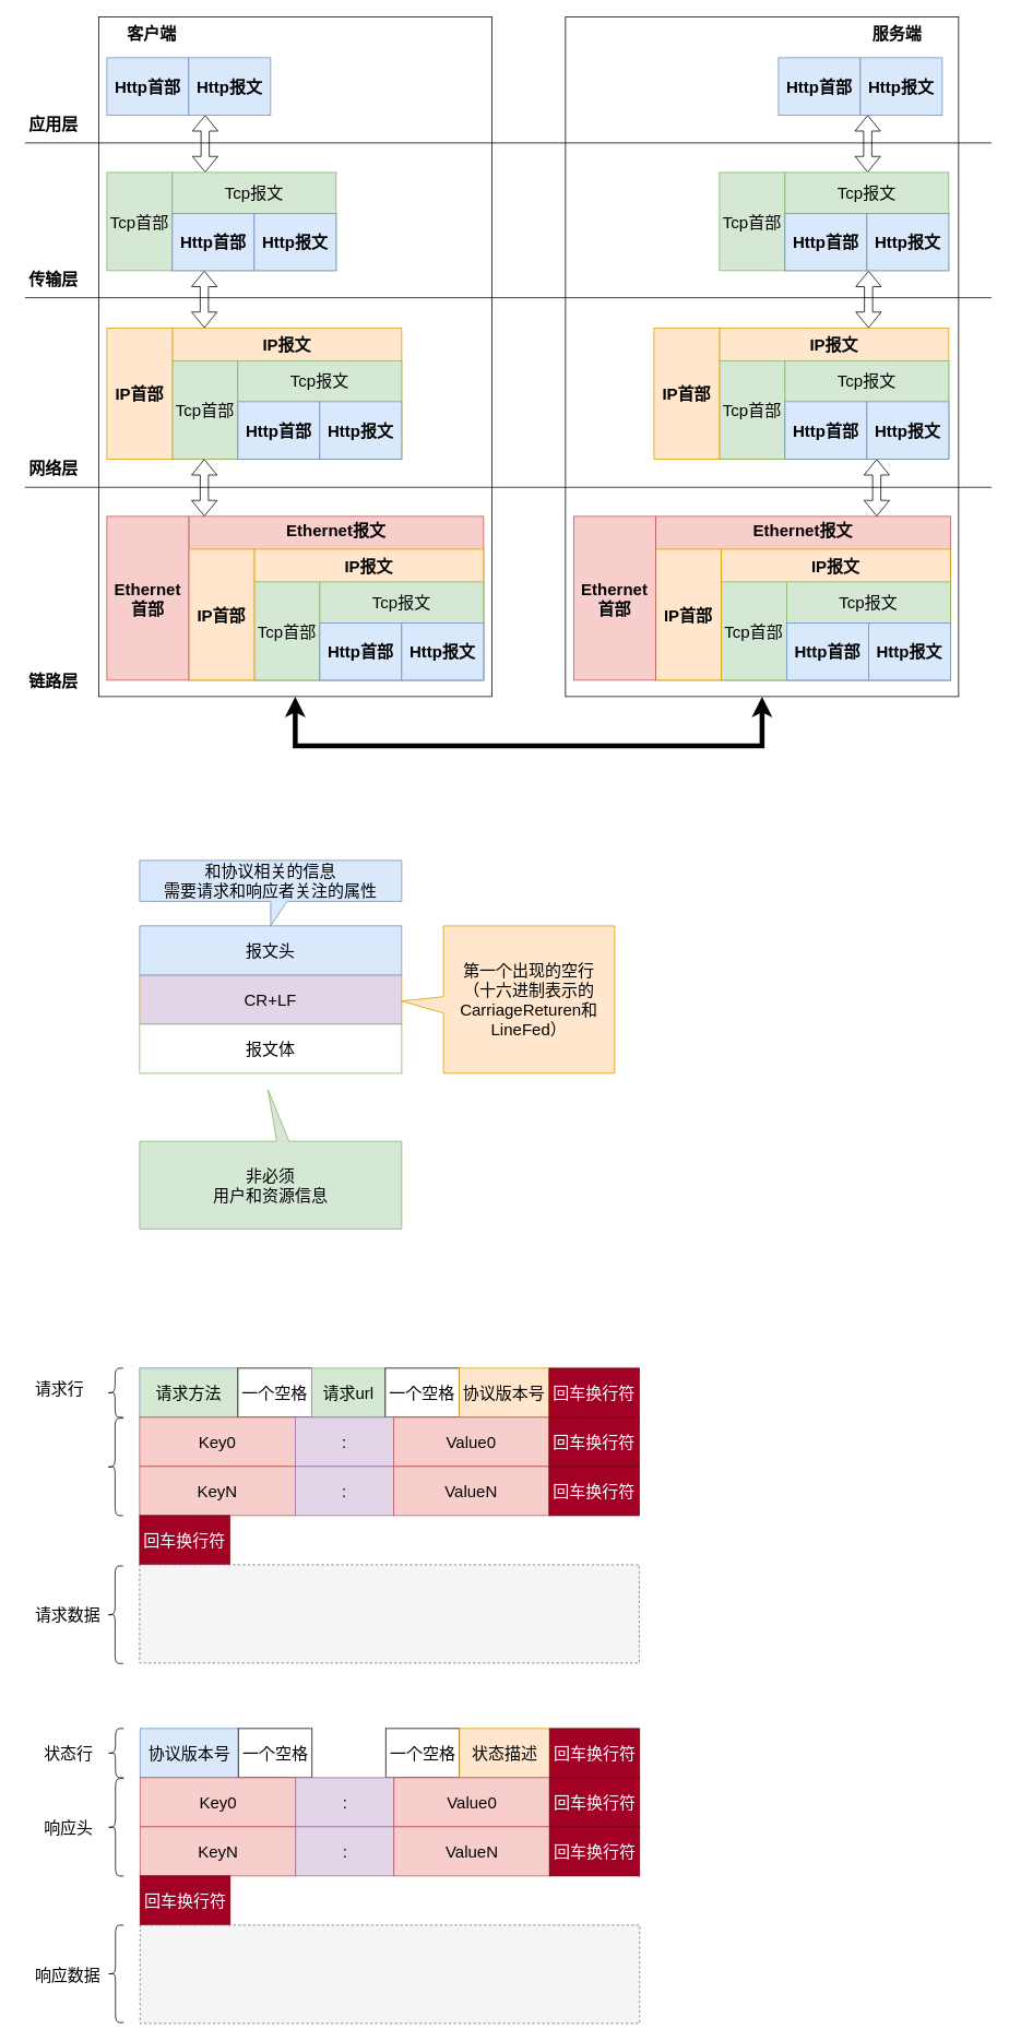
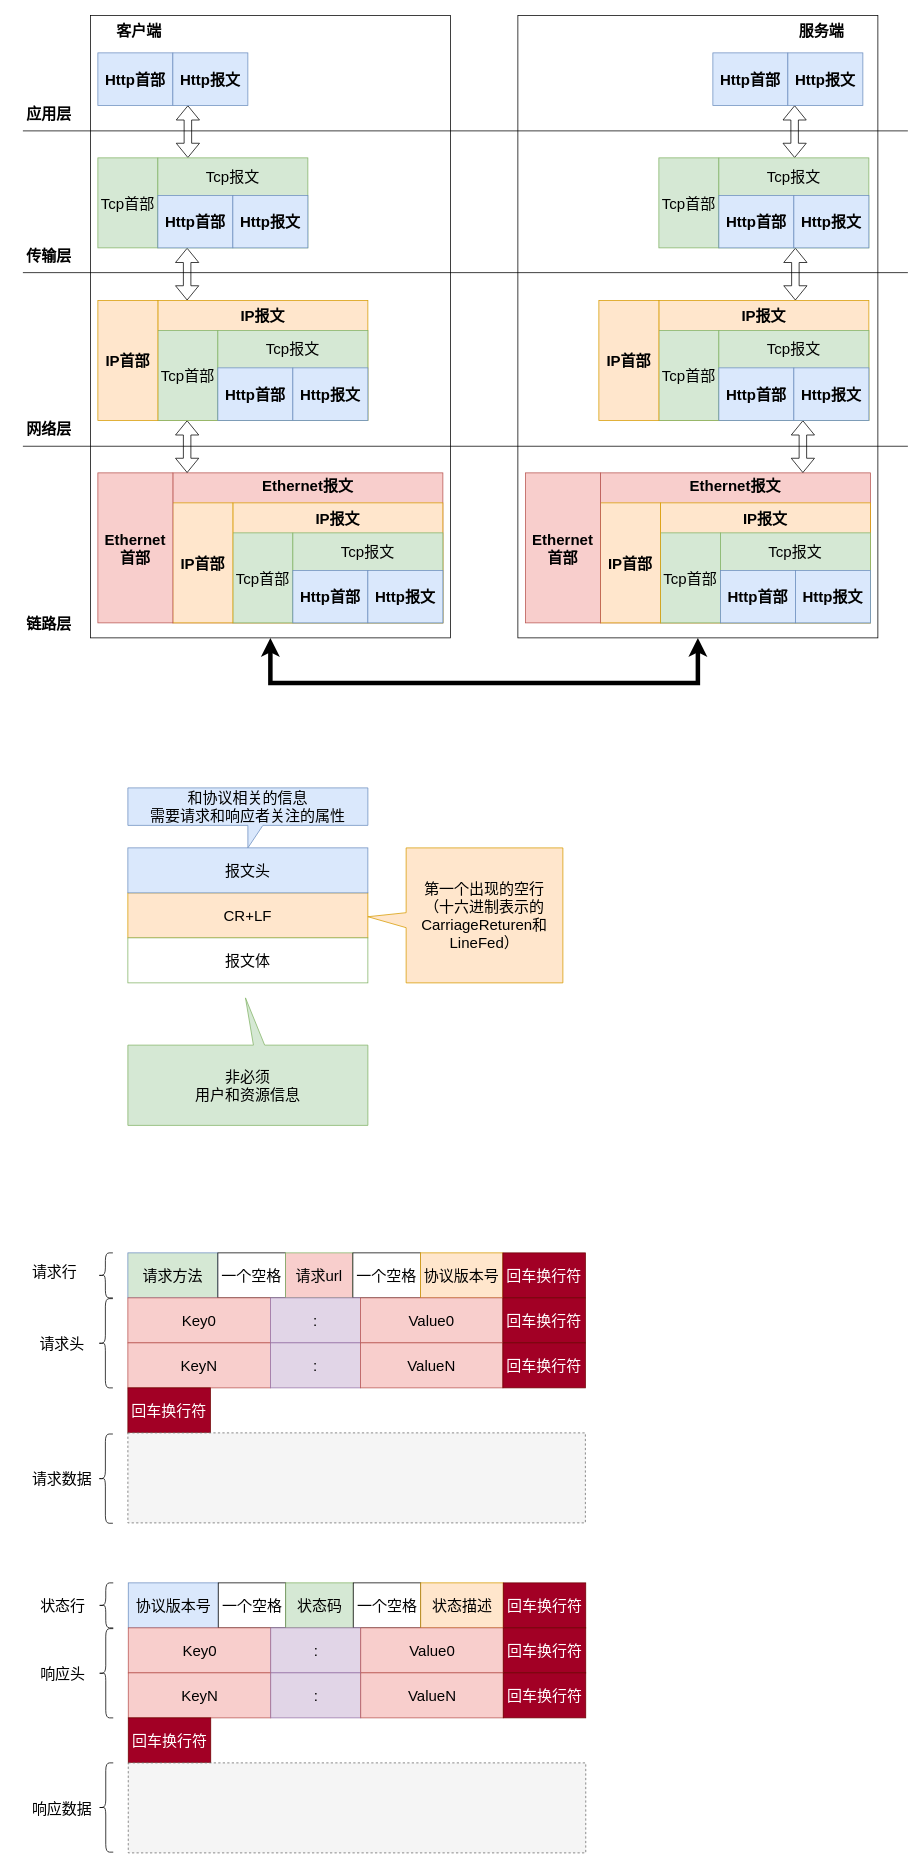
- <mxCell id="60" value="CR+LF" style="rounded=0;whiteSpace=wrap;html=1;fontSize=20;fillColor=#e1d5e7;strokeColor=#d79b00;" vertex="1" parent="1"><mxGeometry x="170" y="1190" width="320" height="60" as="geometry" /></mxCell>
+ <mxCell id="60" value="CR+LF" style="rounded=0;whiteSpace=wrap;html=1;fontSize=20;fillColor=#ffe6cc;strokeColor=#d79b00;" vertex="1" parent="1"><mxGeometry x="170" y="1190" width="320" height="60" as="geometry" /></mxCell>
- <mxCell id="69" value="请求url" style="rounded=0;whiteSpace=wrap;html=1;fontSize=20;fillColor=#d5e8d4;strokeColor=#82b366;" vertex="1" parent="1"><mxGeometry x="380" y="1670" width="90" height="60" as="geometry" /></mxCell>
+ <mxCell id="69" value="请求url" style="rounded=0;whiteSpace=wrap;html=1;fontSize=20;fillColor=#f8cecc;strokeColor=#82b366;" vertex="1" parent="1"><mxGeometry x="380" y="1670" width="90" height="60" as="geometry" /></mxCell>
+ <mxCell id="83" value="请求头" style="text;html=1;strokeColor=none;fillColor=none;align=center;verticalAlign=middle;whiteSpace=wrap;rounded=0;fontSize=20;" vertex="1" parent="1"><mxGeometry x="45" y="1780.5" width="75" height="20" as="geometry" /></mxCell>
+ <mxCell id="91" value="状态码" style="rounded=0;whiteSpace=wrap;html=1;fontSize=20;fillColor=#d5e8d4;strokeColor=#82b366;" vertex="1" parent="1"><mxGeometry x="380.5" y="2110" width="90" height="60" as="geometry" /></mxCell>
